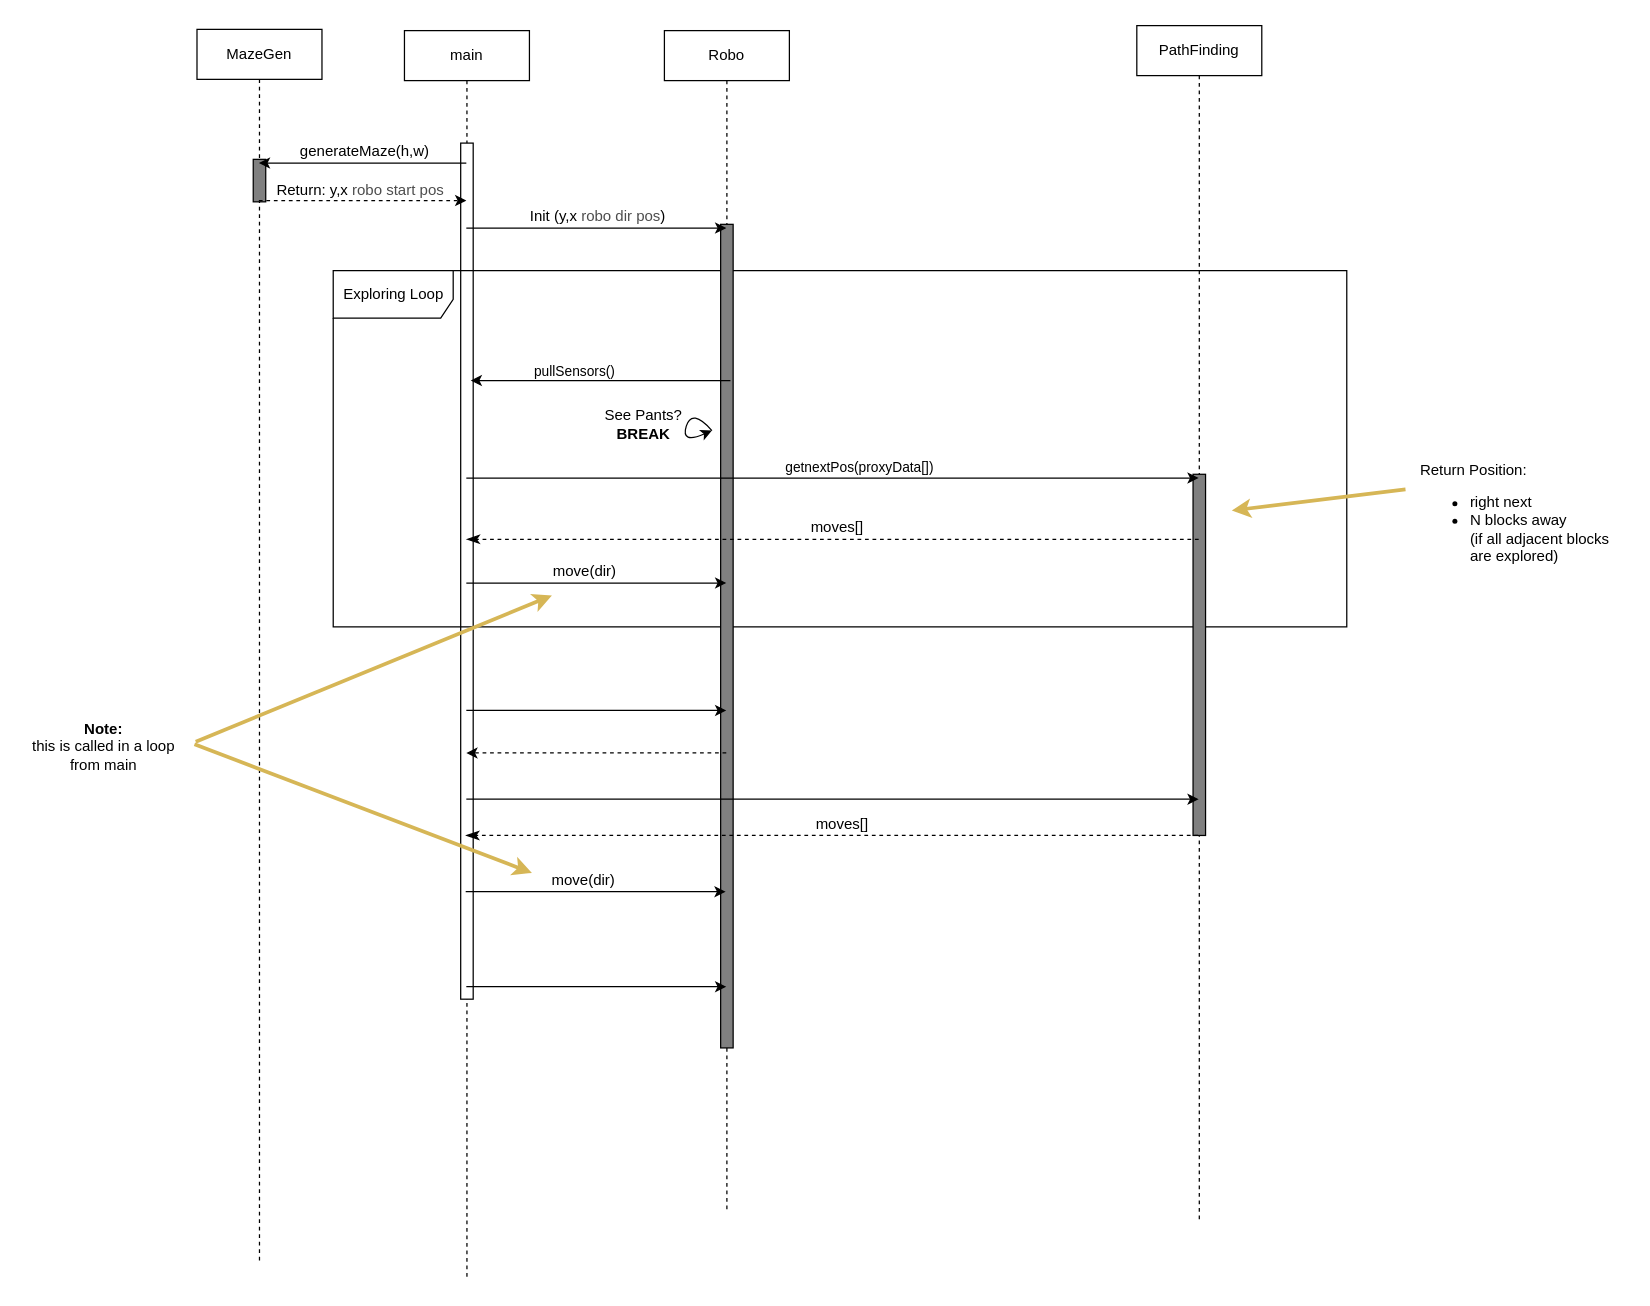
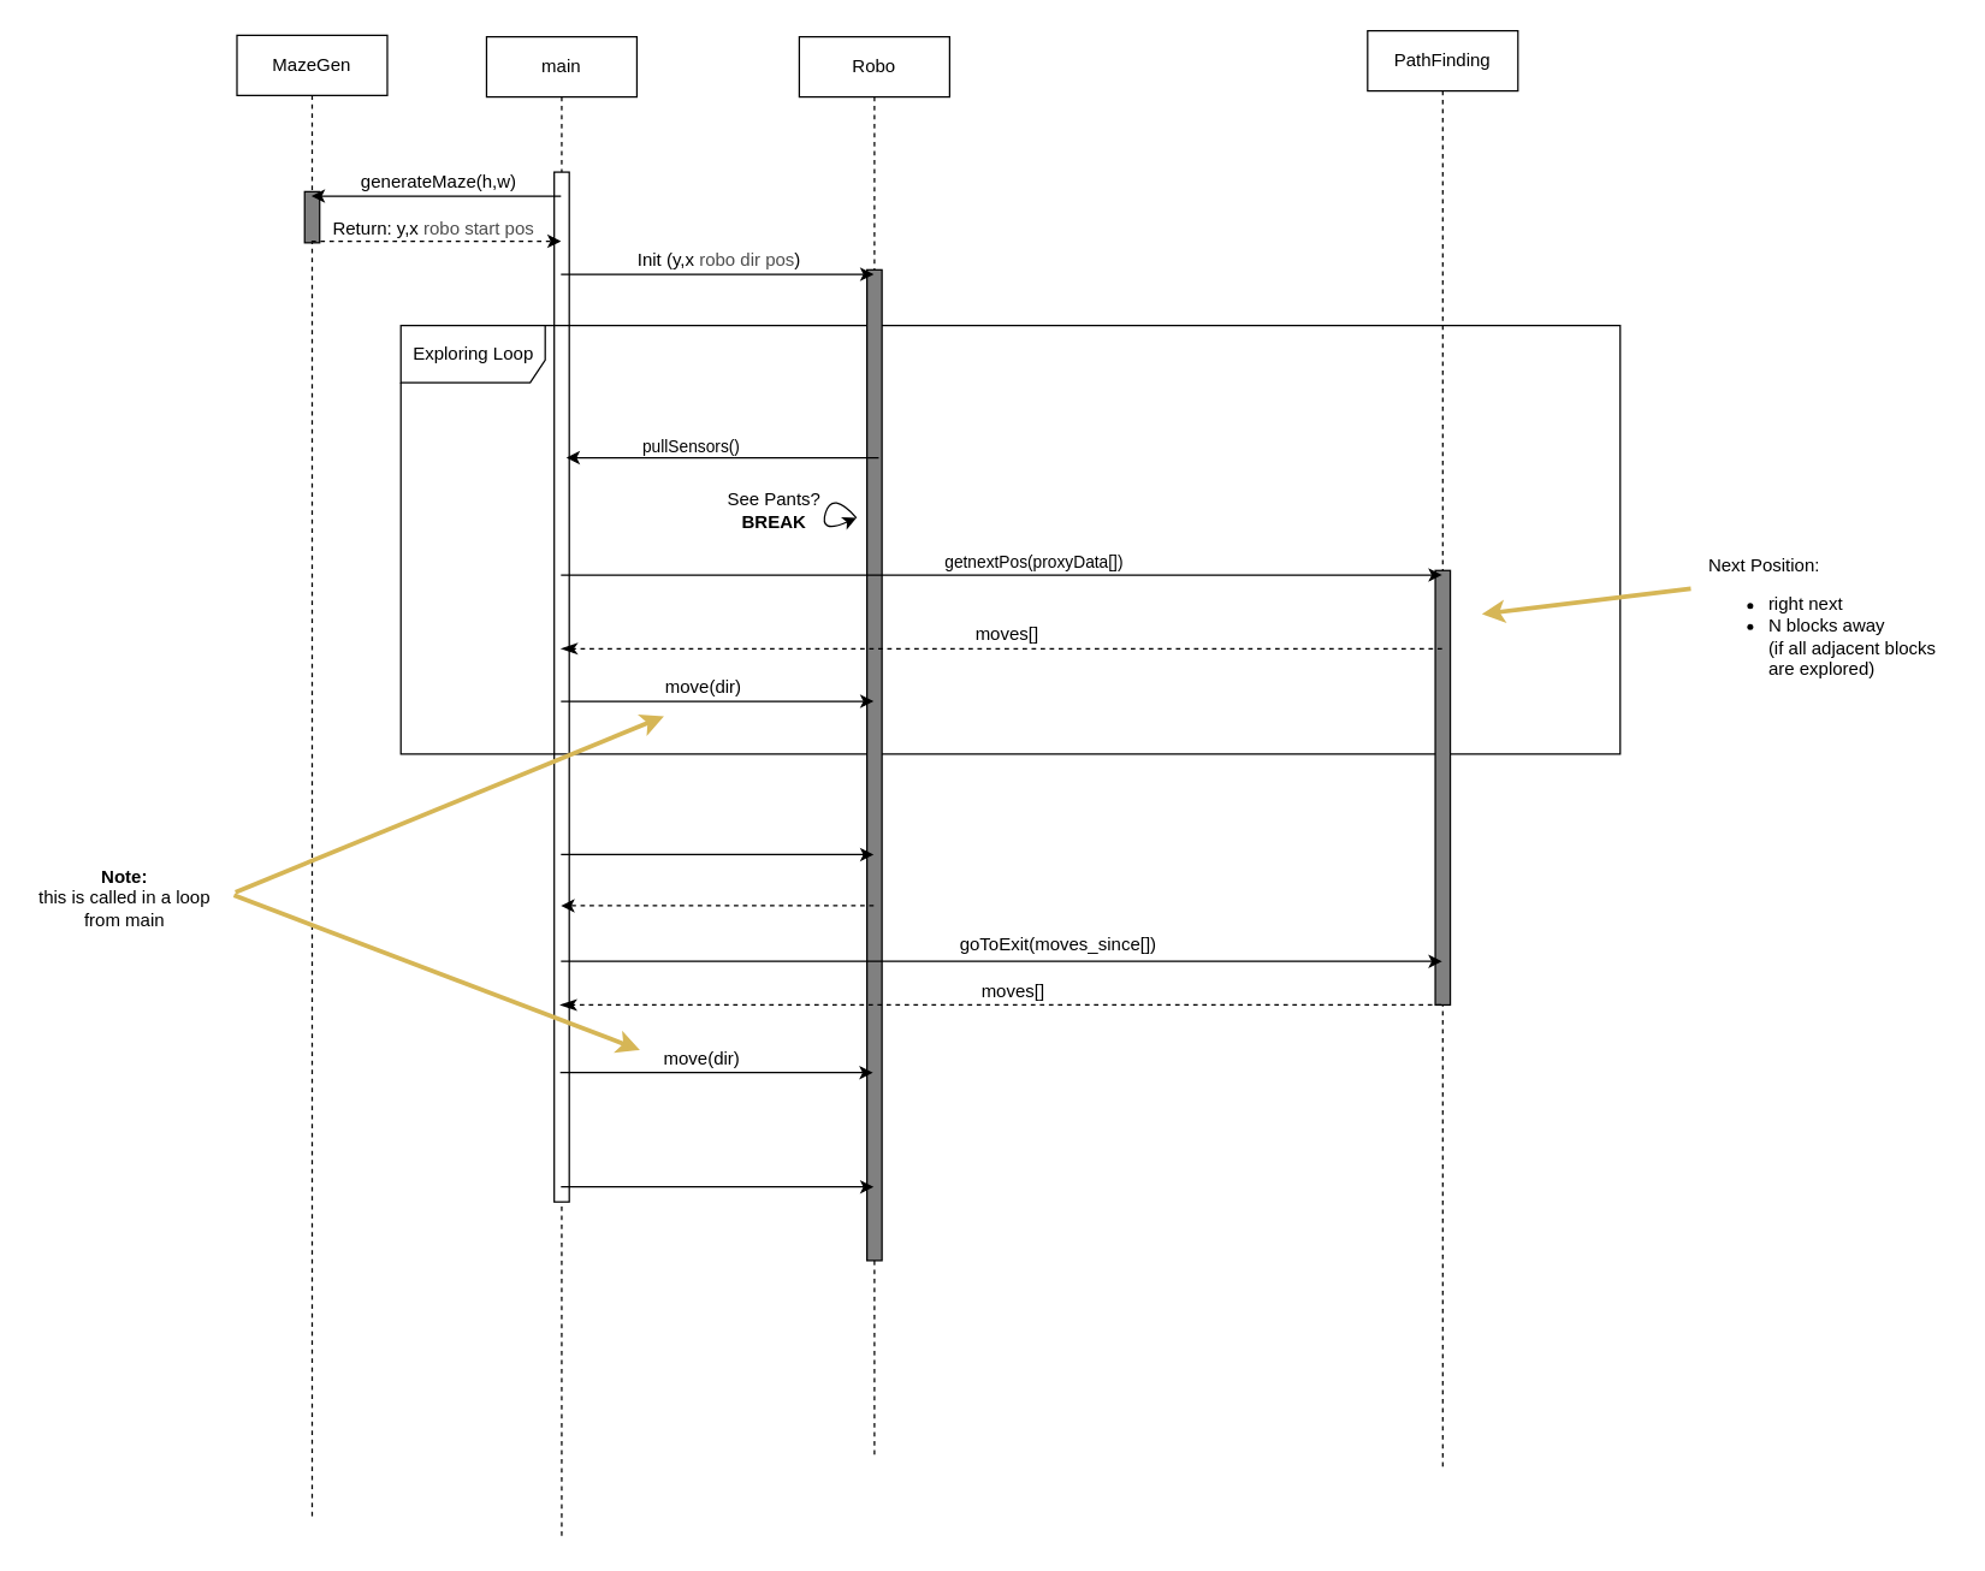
- <mxCell id="11" value="Return Position:&lt;br&gt;&lt;ul&gt;&lt;li&gt;right next&lt;/li&gt;&lt;li&gt;N blocks away&lt;br&gt;(if all adjacent blocks are explored)&lt;/li&gt;&lt;/ul&gt;" style="text;html=1;strokeColor=none;fillColor=none;align=left;verticalAlign=middle;whiteSpace=wrap;rounded=0;" parent="1" vertex="1"><mxGeometry x="1134" y="354" width="164" height="124" as="geometry" /></mxCell>
+ <mxCell id="11" value="Next Position:&lt;br&gt;&lt;ul&gt;&lt;li&gt;right next&lt;/li&gt;&lt;li&gt;N blocks away&lt;br&gt;(if all adjacent blocks are explored)&lt;/li&gt;&lt;/ul&gt;" style="text;html=1;strokeColor=none;fillColor=none;align=left;verticalAlign=middle;whiteSpace=wrap;rounded=0;" parent="1" vertex="1"><mxGeometry x="1134" y="354" width="164" height="124" as="geometry" /></mxCell>
+ <mxCell id="35" value="goToExit(moves_since[])" style="text;html=1;align=center;verticalAlign=middle;resizable=0;points=[];autosize=1;" vertex="1" parent="1"><mxGeometry x="632" y="619" width="141" height="18" as="geometry" /></mxCell>
